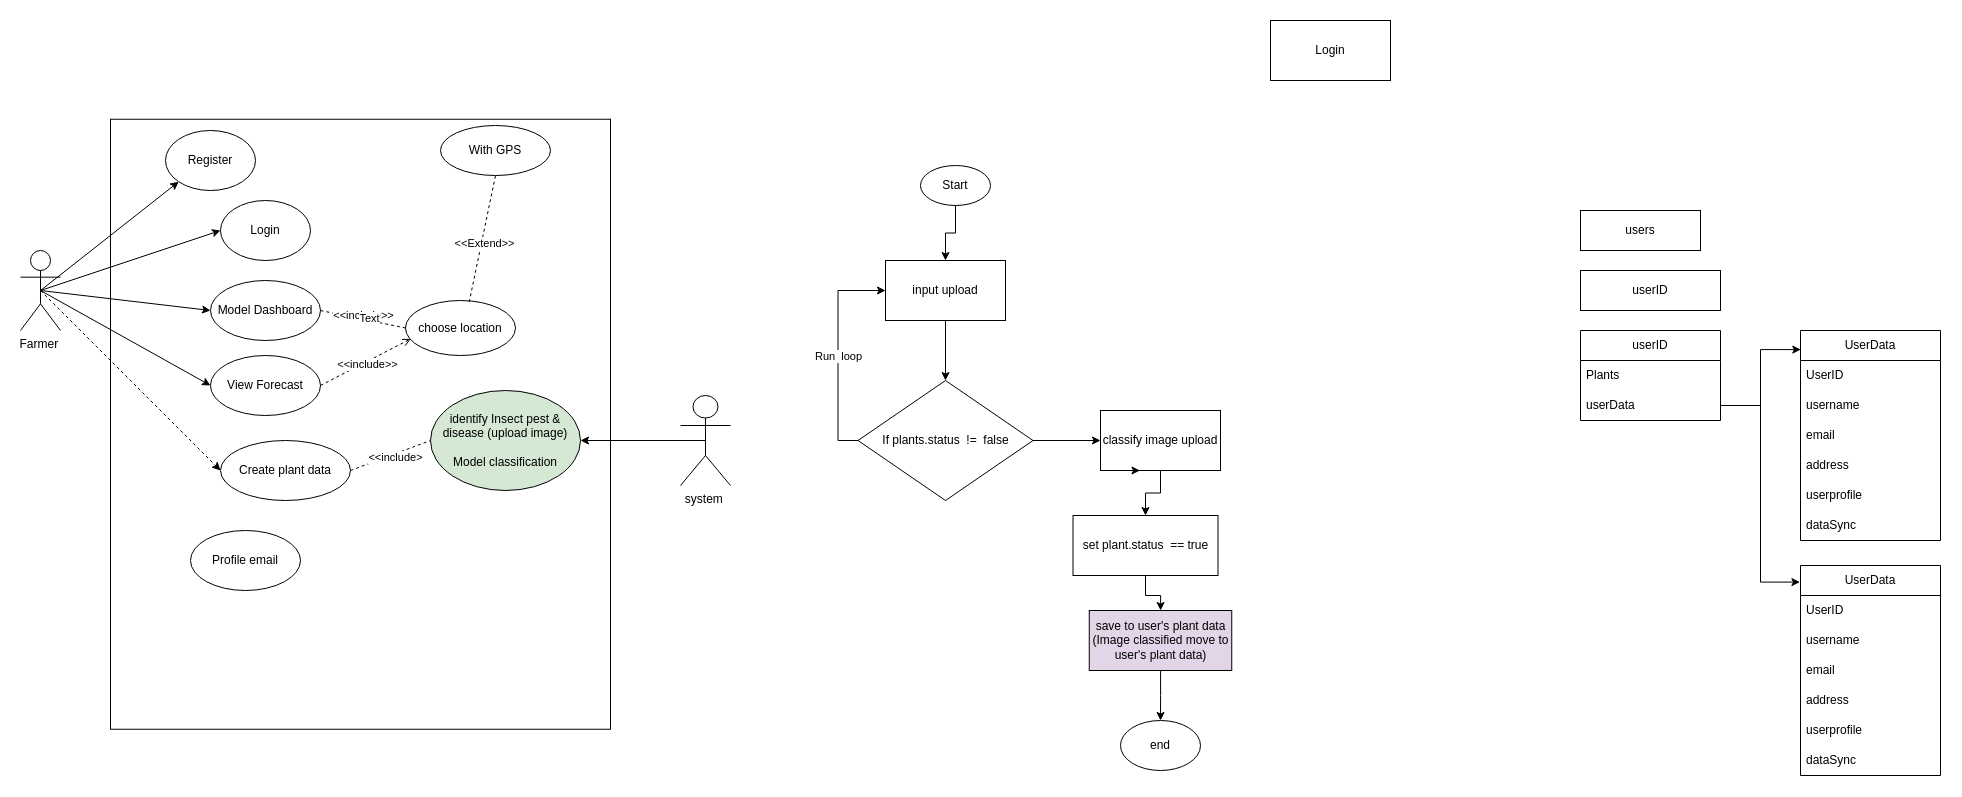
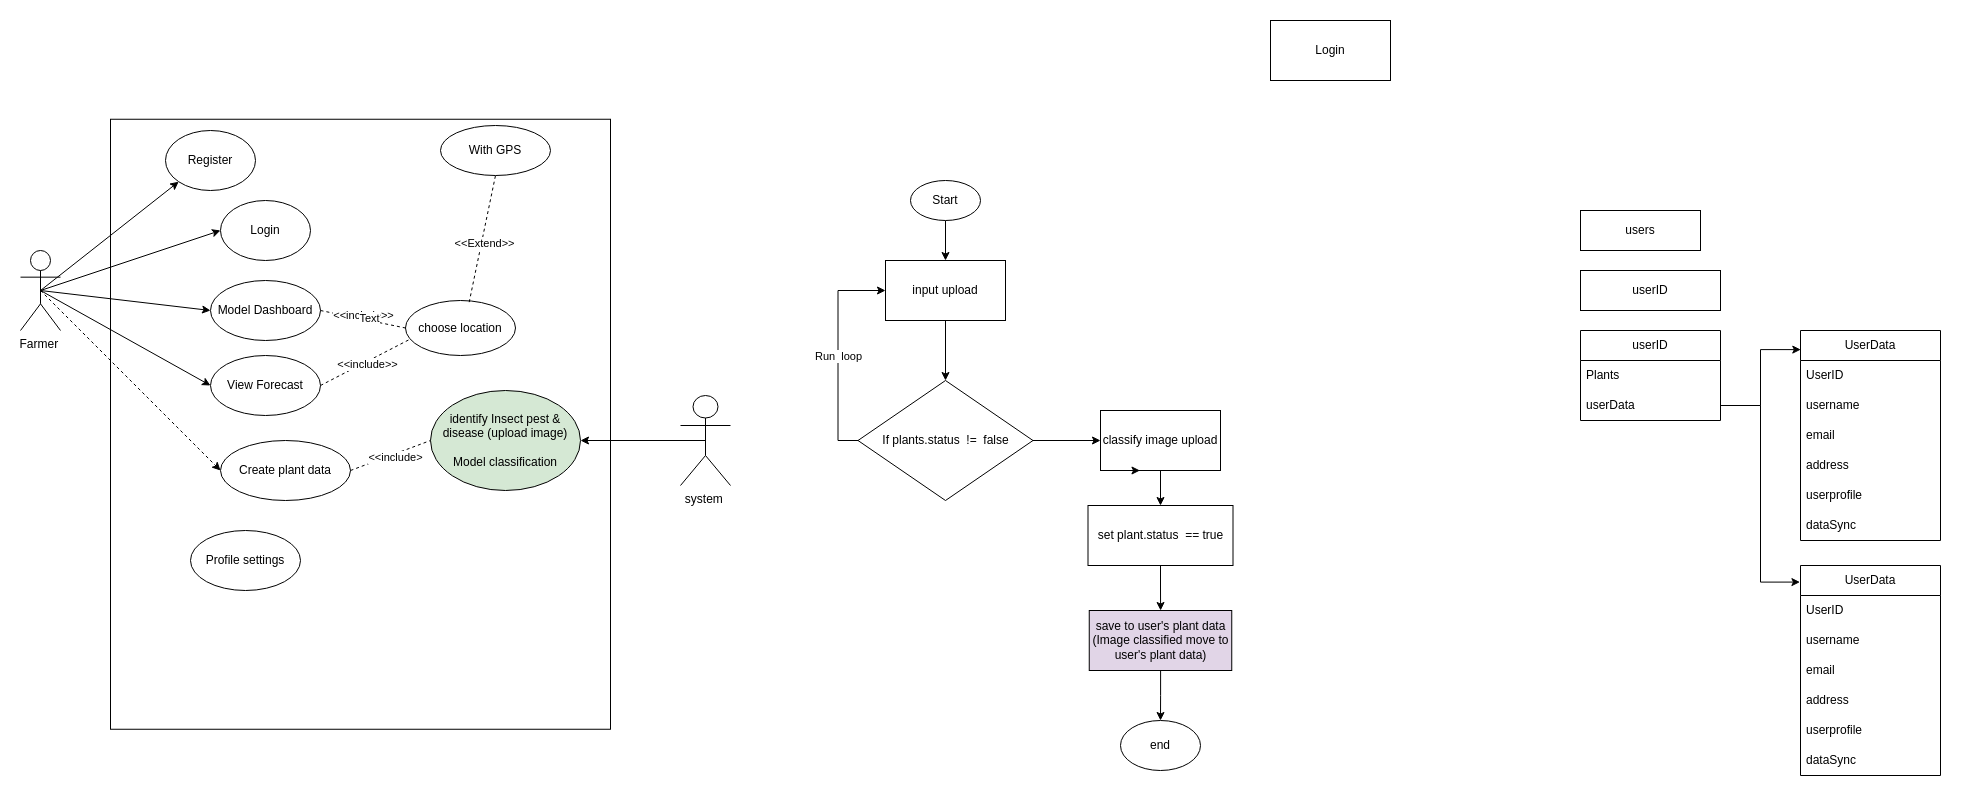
- <mxCell id="52" value="Start" style="ellipse;whiteSpace=wrap;html=1;" vertex="1" parent="1"><mxGeometry x="920" y="165" width="70" height="40" as="geometry" /></mxCell>
+ <mxCell id="52" value="Start" style="ellipse;whiteSpace=wrap;html=1;" vertex="1" parent="1"><mxGeometry x="910" y="180" width="70" height="40" as="geometry" /></mxCell>
- <mxCell id="37" value="" style="endArrow=open;dashed=1;html=1;rounded=0;exitX=1;exitY=0.5;exitDx=0;exitDy=0;entryX=0.048;entryY=0.697;entryDx=0;entryDy=0;entryPerimeter=0;" edge="1" parent="1" source="33" target="31"><mxGeometry width="50" height="50" relative="1" as="geometry"><mxPoint x="400" y="380" as="sourcePoint" /><mxPoint x="450" y="330" as="targetPoint" /></mxGeometry></mxCell>
+ <mxCell id="37" value="" style="endArrow=none;dashed=1;html=1;rounded=0;exitX=1;exitY=0.5;exitDx=0;exitDy=0;entryX=0.048;entryY=0.697;entryDx=0;entryDy=0;entryPerimeter=0;" edge="1" parent="1" source="33" target="31"><mxGeometry width="50" height="50" relative="1" as="geometry"><mxPoint x="400" y="380" as="sourcePoint" /><mxPoint x="450" y="330" as="targetPoint" /></mxGeometry></mxCell>
- <mxCell id="62" value="set plant.status&amp;nbsp; == true" style="whiteSpace=wrap;html=1;" vertex="1" parent="1"><mxGeometry x="1072.5" y="515" width="145" height="60" as="geometry" /></mxCell>
+ <mxCell id="62" value="set plant.status&amp;nbsp; == true" style="whiteSpace=wrap;html=1;" vertex="1" parent="1"><mxGeometry x="1087.5" y="505" width="145" height="60" as="geometry" /></mxCell>
- <mxCell id="30" value="Profile email" style="ellipse;whiteSpace=wrap;html=1;" vertex="1" parent="1"><mxGeometry x="190" y="530" width="110" height="60" as="geometry" /></mxCell>
+ <mxCell id="30" value="Profile settings" style="ellipse;whiteSpace=wrap;html=1;" vertex="1" parent="1"><mxGeometry x="190" y="530" width="110" height="60" as="geometry" /></mxCell>
